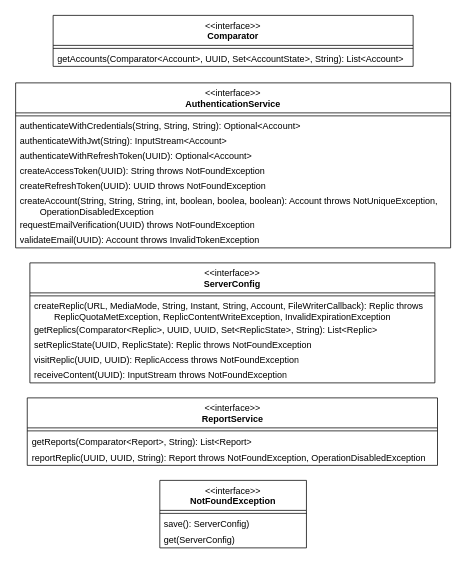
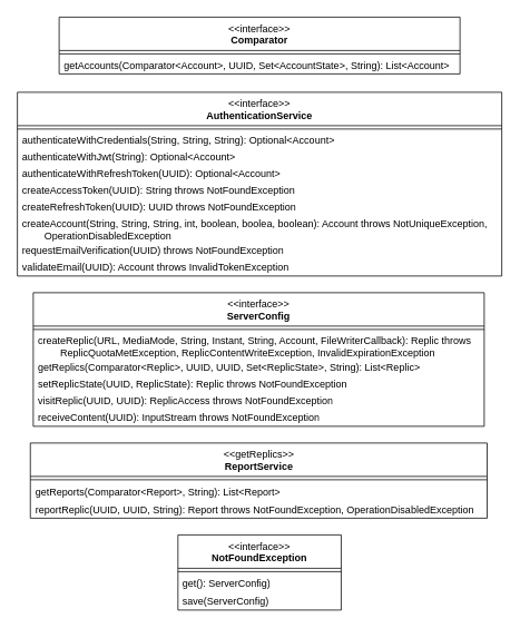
- <mxCell id="8" value="authenticateWithJwt(String): InputStream&amp;lt;Account&amp;gt;" style="text;html=1;strokeColor=none;fillColor=none;align=left;verticalAlign=middle;spacingLeft=4;spacingRight=4;overflow=hidden;rotatable=0;points=[[0,0.5],[1,0.5]];portConstraint=eastwest;whiteSpace=wrap;" vertex="1" parent="5"><mxGeometry y="68" width="580" height="20" as="geometry" /></mxCell>
+ <mxCell id="8" value="authenticateWithJwt(String): Optional&amp;lt;Account&amp;gt;" style="text;html=1;strokeColor=none;fillColor=none;align=left;verticalAlign=middle;spacingLeft=4;spacingRight=4;overflow=hidden;rotatable=0;points=[[0,0.5],[1,0.5]];portConstraint=eastwest;whiteSpace=wrap;" vertex="1" parent="5"><mxGeometry y="68" width="580" height="20" as="geometry" /></mxCell>
- <mxCell id="22" value="&amp;lt;&amp;lt;interface&amp;gt;&amp;gt;&lt;br&gt;&lt;b&gt;ReportService&lt;/b&gt;&lt;div&gt;&lt;br&gt;&lt;/div&gt;" style="swimlane;fontStyle=0;align=center;verticalAlign=top;childLayout=stackLayout;horizontal=1;startSize=40;horizontalStack=0;resizeParent=1;resizeParentMax=0;resizeLast=0;collapsible=0;marginBottom=0;html=1;whiteSpace=wrap;" vertex="1" parent="1"><mxGeometry x="35.5" y="530" width="547" height="90" as="geometry" /></mxCell>
+ <mxCell id="22" value="&amp;lt;&amp;lt;getReplics&amp;gt;&amp;gt;&lt;br&gt;&lt;b&gt;ReportService&lt;/b&gt;&lt;div&gt;&lt;br&gt;&lt;/div&gt;" style="swimlane;fontStyle=0;align=center;verticalAlign=top;childLayout=stackLayout;horizontal=1;startSize=40;horizontalStack=0;resizeParent=1;resizeParentMax=0;resizeLast=0;collapsible=0;marginBottom=0;html=1;whiteSpace=wrap;" vertex="1" parent="1"><mxGeometry x="35.5" y="530" width="547" height="90" as="geometry" /></mxCell>
- <mxCell id="28" value="save(): ServerConfig)" style="text;html=1;strokeColor=none;fillColor=none;align=left;verticalAlign=middle;spacingLeft=4;spacingRight=4;overflow=hidden;rotatable=0;points=[[0,0.5],[1,0.5]];portConstraint=eastwest;whiteSpace=wrap;" vertex="1" parent="26"><mxGeometry y="48" width="195.5" height="22" as="geometry" /></mxCell>
+ <mxCell id="28" value="get(): ServerConfig)" style="text;html=1;strokeColor=none;fillColor=none;align=left;verticalAlign=middle;spacingLeft=4;spacingRight=4;overflow=hidden;rotatable=0;points=[[0,0.5],[1,0.5]];portConstraint=eastwest;whiteSpace=wrap;" vertex="1" parent="26"><mxGeometry y="48" width="195.5" height="22" as="geometry" /></mxCell>
- <mxCell id="29" value="get(ServerConfig)" style="text;html=1;strokeColor=none;fillColor=none;align=left;verticalAlign=middle;spacingLeft=4;spacingRight=4;overflow=hidden;rotatable=0;points=[[0,0.5],[1,0.5]];portConstraint=eastwest;whiteSpace=wrap;" vertex="1" parent="26"><mxGeometry y="70" width="195.5" height="20" as="geometry" /></mxCell>
+ <mxCell id="29" value="save(ServerConfig)" style="text;html=1;strokeColor=none;fillColor=none;align=left;verticalAlign=middle;spacingLeft=4;spacingRight=4;overflow=hidden;rotatable=0;points=[[0,0.5],[1,0.5]];portConstraint=eastwest;whiteSpace=wrap;" vertex="1" parent="26"><mxGeometry y="70" width="195.5" height="20" as="geometry" /></mxCell>
